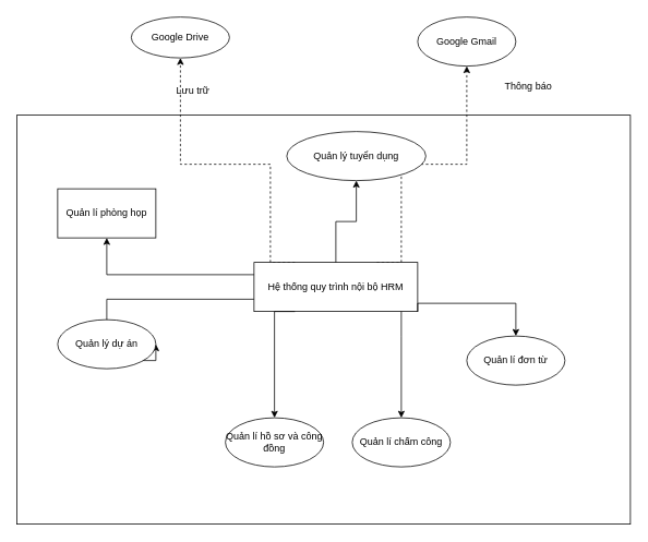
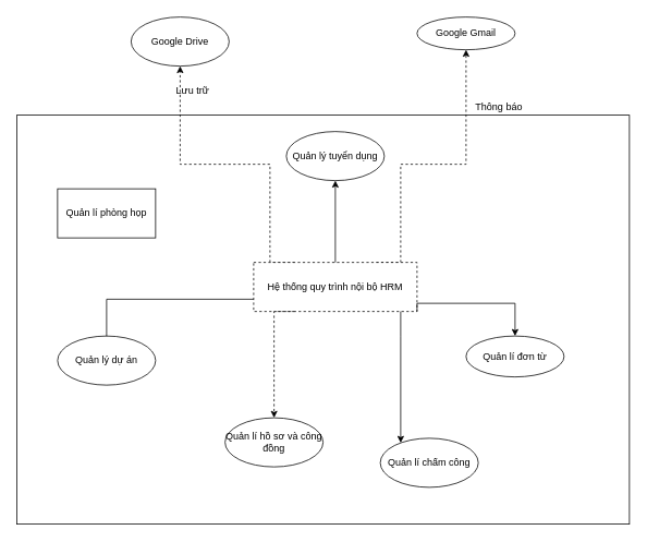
- <mxCell id="17" value="Google Drive" style="ellipse;whiteSpace=wrap;html=1;" vertex="1" parent="1"><mxGeometry x="160" y="20" width="120" height="50" as="geometry" /></mxCell>
+ <mxCell id="17" value="Google Drive" style="ellipse;whiteSpace=wrap;html=1;" vertex="1" parent="1"><mxGeometry x="160" width="120" height="60" as="geometry" y="20" /></mxCell>
- <mxCell id="16" value="Google Gmail" style="ellipse;whiteSpace=wrap;html=1;" vertex="1" parent="1"><mxGeometry x="510" width="120" height="60" as="geometry" y="20" /></mxCell>
+ <mxCell id="16" value="Google Gmail" style="ellipse;whiteSpace=wrap;html=1;" vertex="1" parent="1"><mxGeometry x="510" y="20" width="120" height="40" as="geometry" /></mxCell>
- <mxCell id="20" value="Thông báo" style="text;html=1;align=center;verticalAlign=middle;resizable=0;points=[];autosize=1;strokeColor=none;" vertex="1" parent="1"><mxGeometry x="610" y="95" width="70" height="20" as="geometry" /></mxCell>
+ <mxCell id="20" value="Thông báo" style="text;html=1;align=center;verticalAlign=middle;resizable=0;points=[];autosize=1;strokeColor=none;" vertex="1" parent="1"><mxGeometry x="575" y="120" width="70" height="20" as="geometry" /></mxCell>
- <mxCell id="7" value="Quản lý tuyển dụng" style="ellipse;whiteSpace=wrap;html=1;" vertex="1" parent="1"><mxGeometry x="350" y="160" width="170" height="60" as="geometry" /></mxCell>
+ <mxCell id="7" value="Quản lý tuyển dụng" style="ellipse;whiteSpace=wrap;html=1;" vertex="1" parent="1"><mxGeometry x="350" y="160" width="120" height="60" as="geometry" /></mxCell>
- <mxCell id="12" style="edgeStyle=orthogonalEdgeStyle;rounded=0;orthogonalLoop=1;jettySize=auto;html=1;exitX=0;exitY=0.25;exitDx=0;exitDy=0;" edge="1" parent="1" source="5" target="13"><mxGeometry relative="1" as="geometry" /></mxCell>
- <mxCell id="5" value="Hệ thống quy trình nội bộ HRM" style="whiteSpace=wrap;html=1;" vertex="1" parent="1"><mxGeometry x="310" y="320" width="200" height="60" as="geometry" /></mxCell>
+ <mxCell id="5" value="Hệ thống quy trình nội bộ HRM" style="whiteSpace=wrap;html=1;dashed=1;" vertex="1" parent="1"><mxGeometry x="310" y="320" width="200" height="60" as="geometry" /></mxCell>
- <mxCell id="11" value="Quản lý dự án" style="ellipse;whiteSpace=wrap;html=1;" vertex="1" parent="1"><mxGeometry x="70" y="390" width="120" height="60" as="geometry" /></mxCell>
+ <mxCell id="11" value="Quản lý dự án" style="ellipse;whiteSpace=wrap;html=1;" vertex="1" parent="1"><mxGeometry x="70" y="410" width="120" height="60" as="geometry" /></mxCell>
- <mxCell id="18" style="edgeStyle=orthogonalEdgeStyle;rounded=0;orthogonalLoop=1;jettySize=auto;html=1;exitX=0.25;exitY=1;exitDx=0;exitDy=0;entryX=0.5;entryY=0;entryDx=0;entryDy=0;" edge="1" parent="1" source="5" target="19"><mxGeometry relative="1" as="geometry"><Array as="points"><mxPoint x="335" y="380" /></Array></mxGeometry></mxCell>
+ <mxCell id="18" style="edgeStyle=orthogonalEdgeStyle;rounded=0;orthogonalLoop=1;jettySize=auto;html=1;exitX=0.25;exitY=1;exitDx=0;exitDy=0;entryX=0.5;entryY=0;entryDx=0;entryDy=0;dashed=1;" edge="1" parent="1" source="5" target="19"><mxGeometry relative="1" as="geometry"><Array as="points"><mxPoint x="335" y="380" /></Array></mxGeometry></mxCell>
- <mxCell id="15" value="Quản lí đơn từ" style="ellipse;whiteSpace=wrap;html=1;" vertex="1" parent="1"><mxGeometry x="570" y="410" width="120" height="60" as="geometry" /></mxCell>
+ <mxCell id="15" value="Quản lí đơn từ" style="ellipse;whiteSpace=wrap;html=1;" vertex="1" parent="1"><mxGeometry x="570" y="410" width="120" height="50" as="geometry" /></mxCell>
- <mxCell id="9" value="Quản lí chấm công" style="ellipse;whiteSpace=wrap;html=1;" vertex="1" parent="1"><mxGeometry x="430" y="510" width="120" height="60" as="geometry" /></mxCell>
+ <mxCell id="9" value="Quản lí chấm công" style="ellipse;whiteSpace=wrap;html=1;" vertex="1" parent="1"><mxGeometry x="465" y="535" width="120" height="60" as="geometry" /></mxCell>
